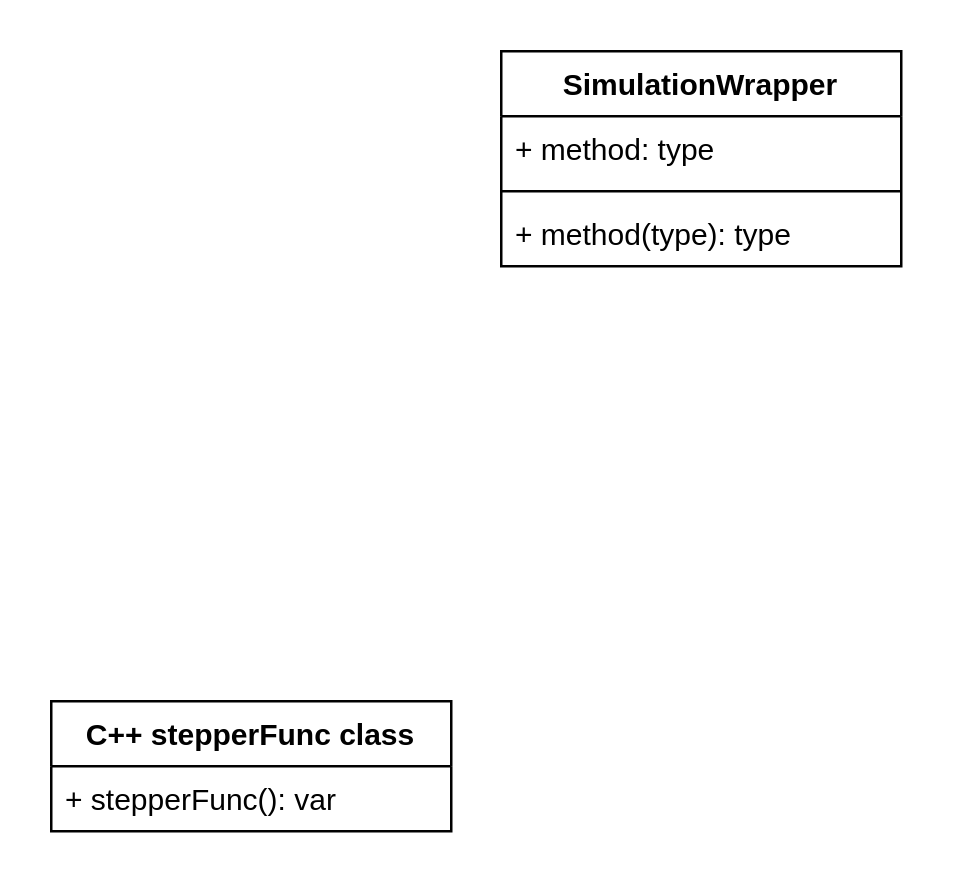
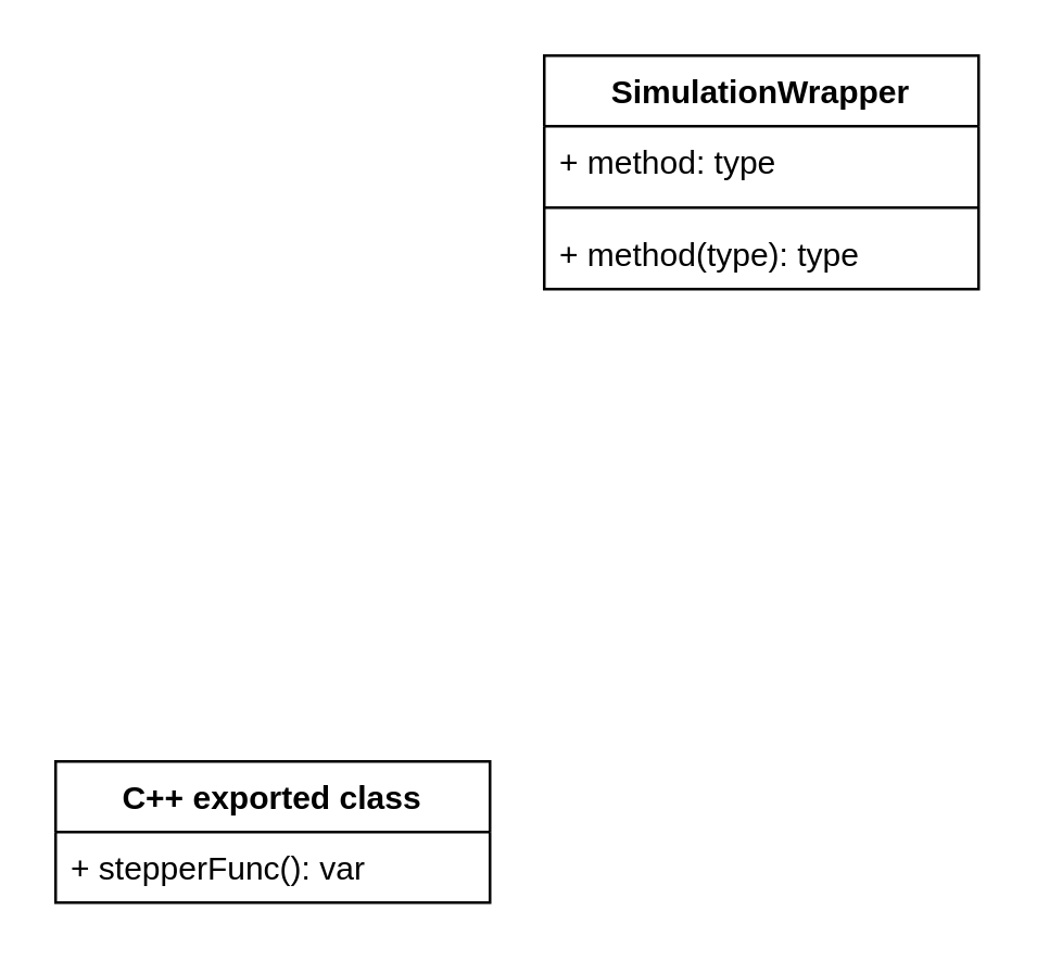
- <mxCell id="2" value="C++ stepperFunc class" style="swimlane;fontStyle=1;align=center;verticalAlign=top;childLayout=stackLayout;horizontal=1;startSize=26;horizontalStack=0;resizeParent=1;resizeParentMax=0;resizeLast=0;collapsible=1;marginBottom=0;" vertex="1" parent="1"><mxGeometry x="20" y="280" width="160" height="52" as="geometry" /></mxCell>
+ <mxCell id="2" value="C++ exported class" style="swimlane;fontStyle=1;align=center;verticalAlign=top;childLayout=stackLayout;horizontal=1;startSize=26;horizontalStack=0;resizeParent=1;resizeParentMax=0;resizeLast=0;collapsible=1;marginBottom=0;" vertex="1" parent="1"><mxGeometry x="20" y="280" width="160" height="52" as="geometry" /></mxCell>
